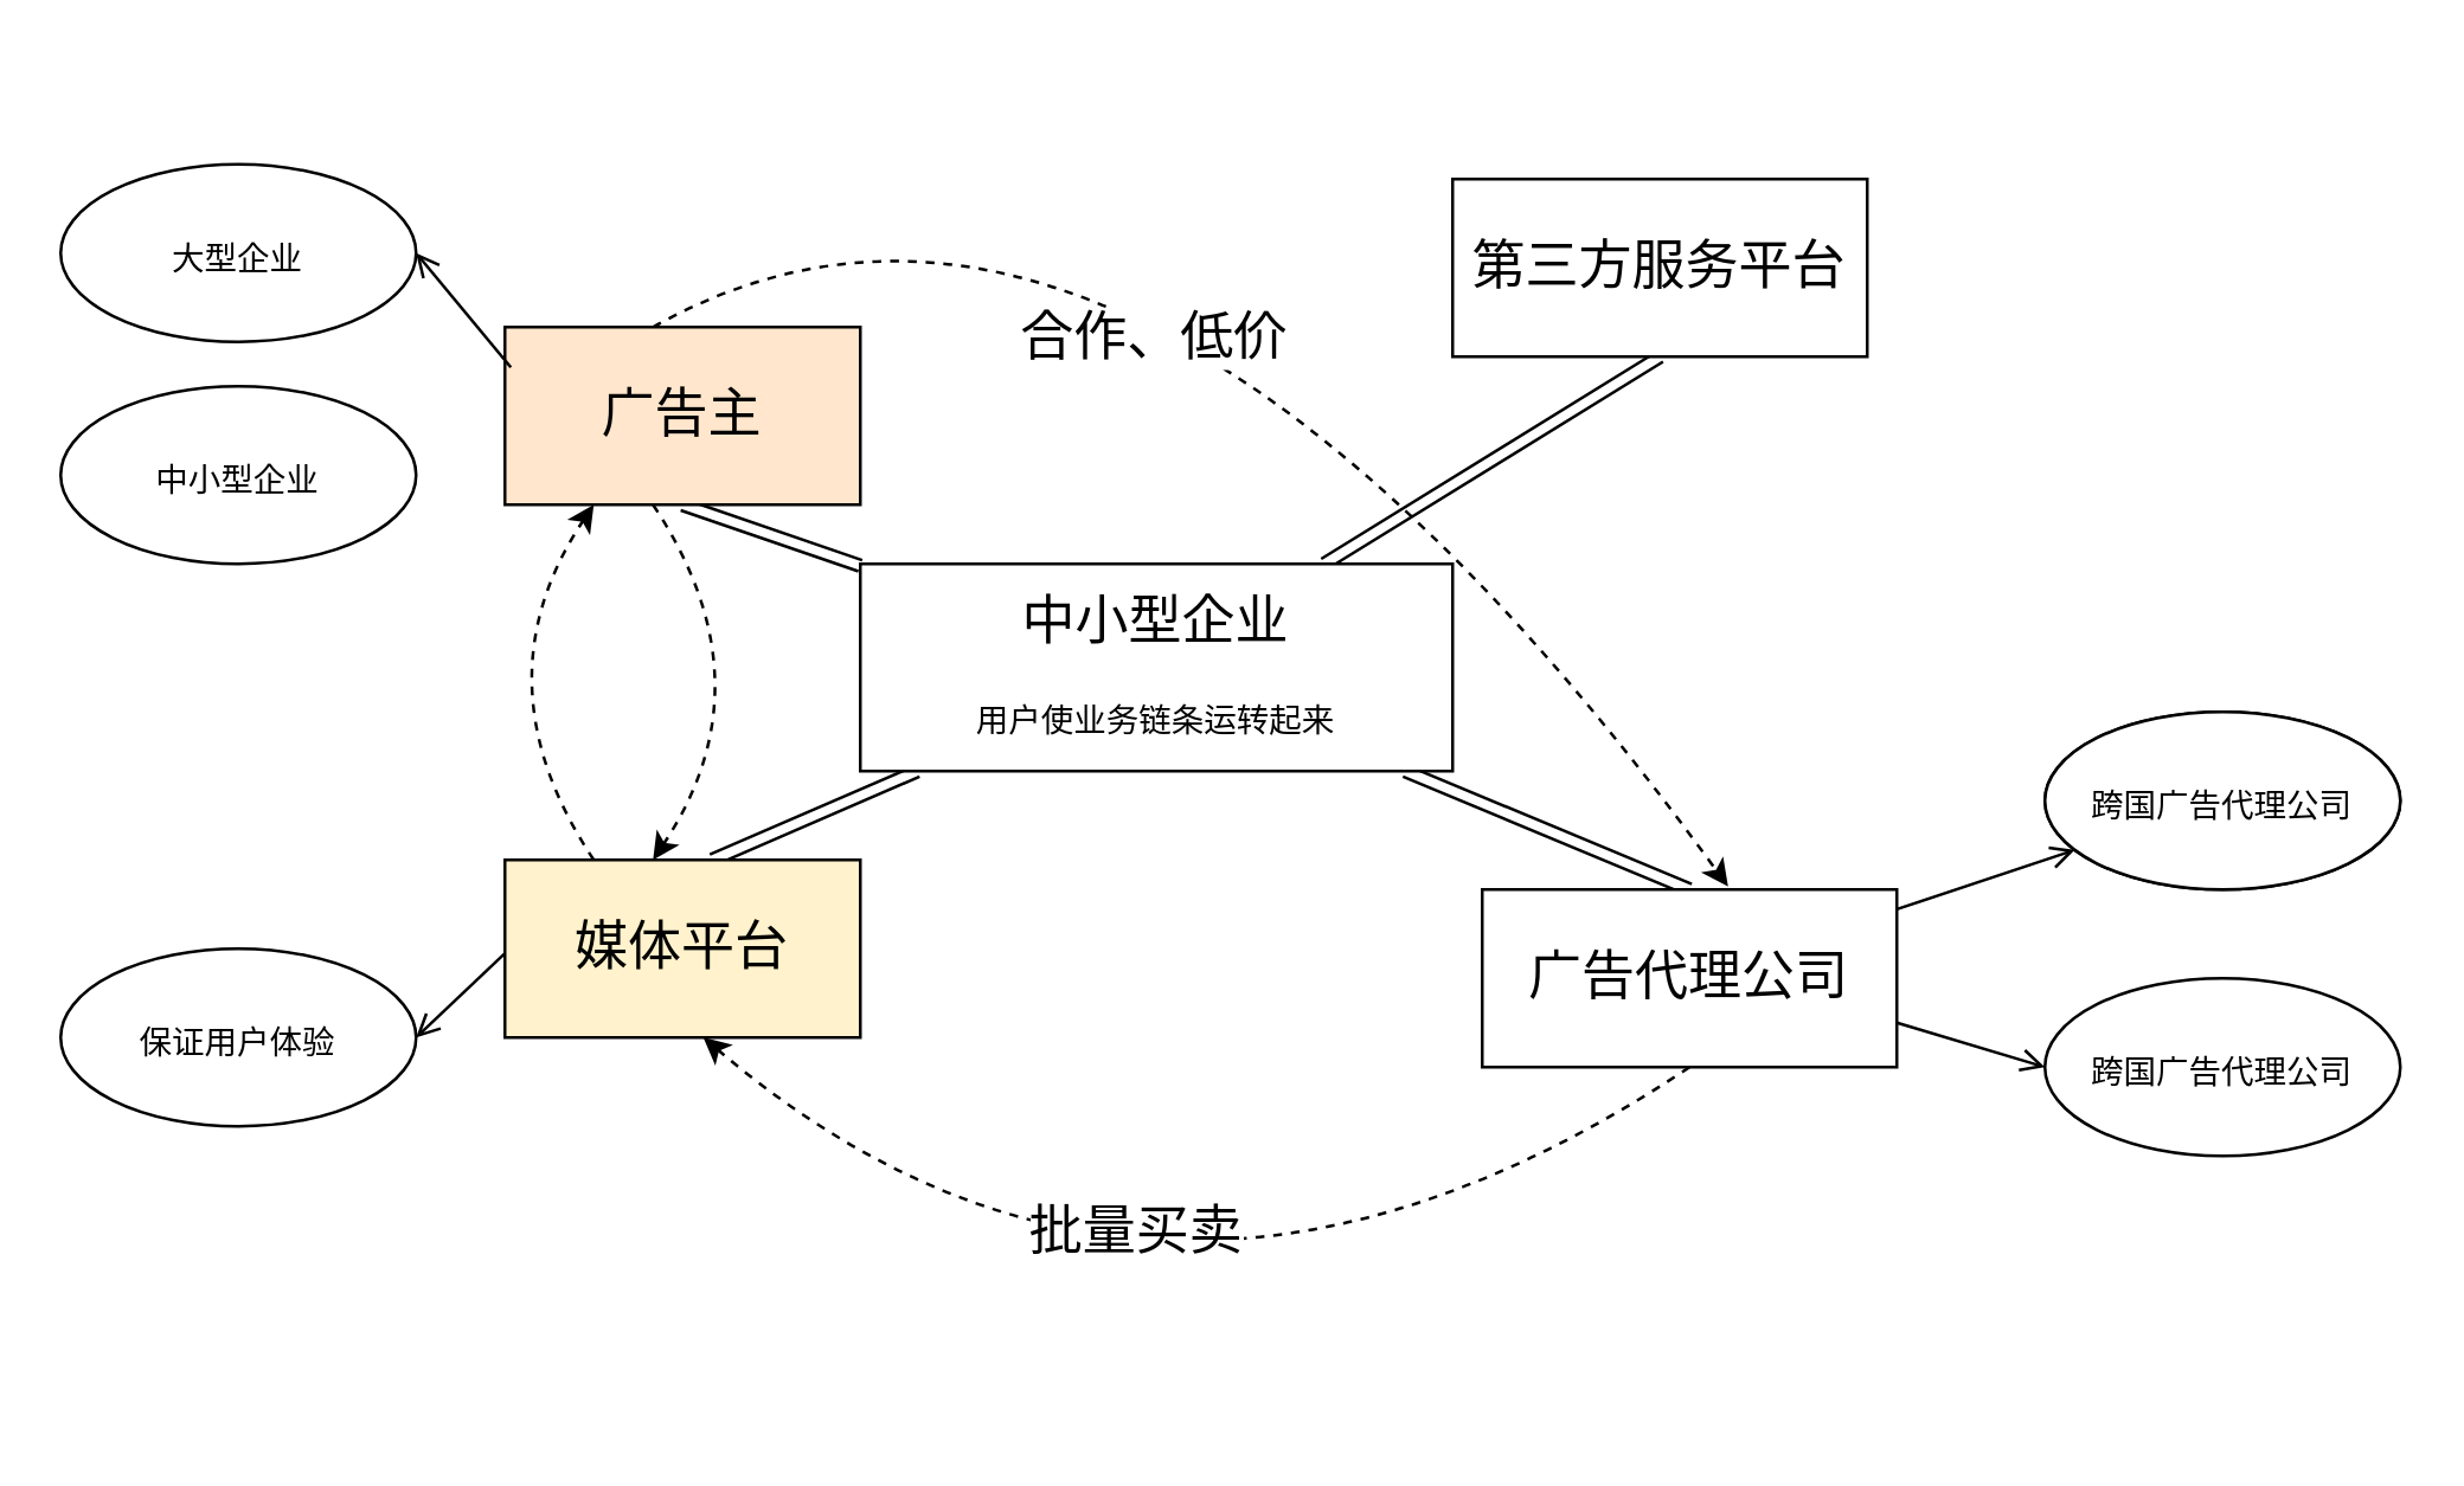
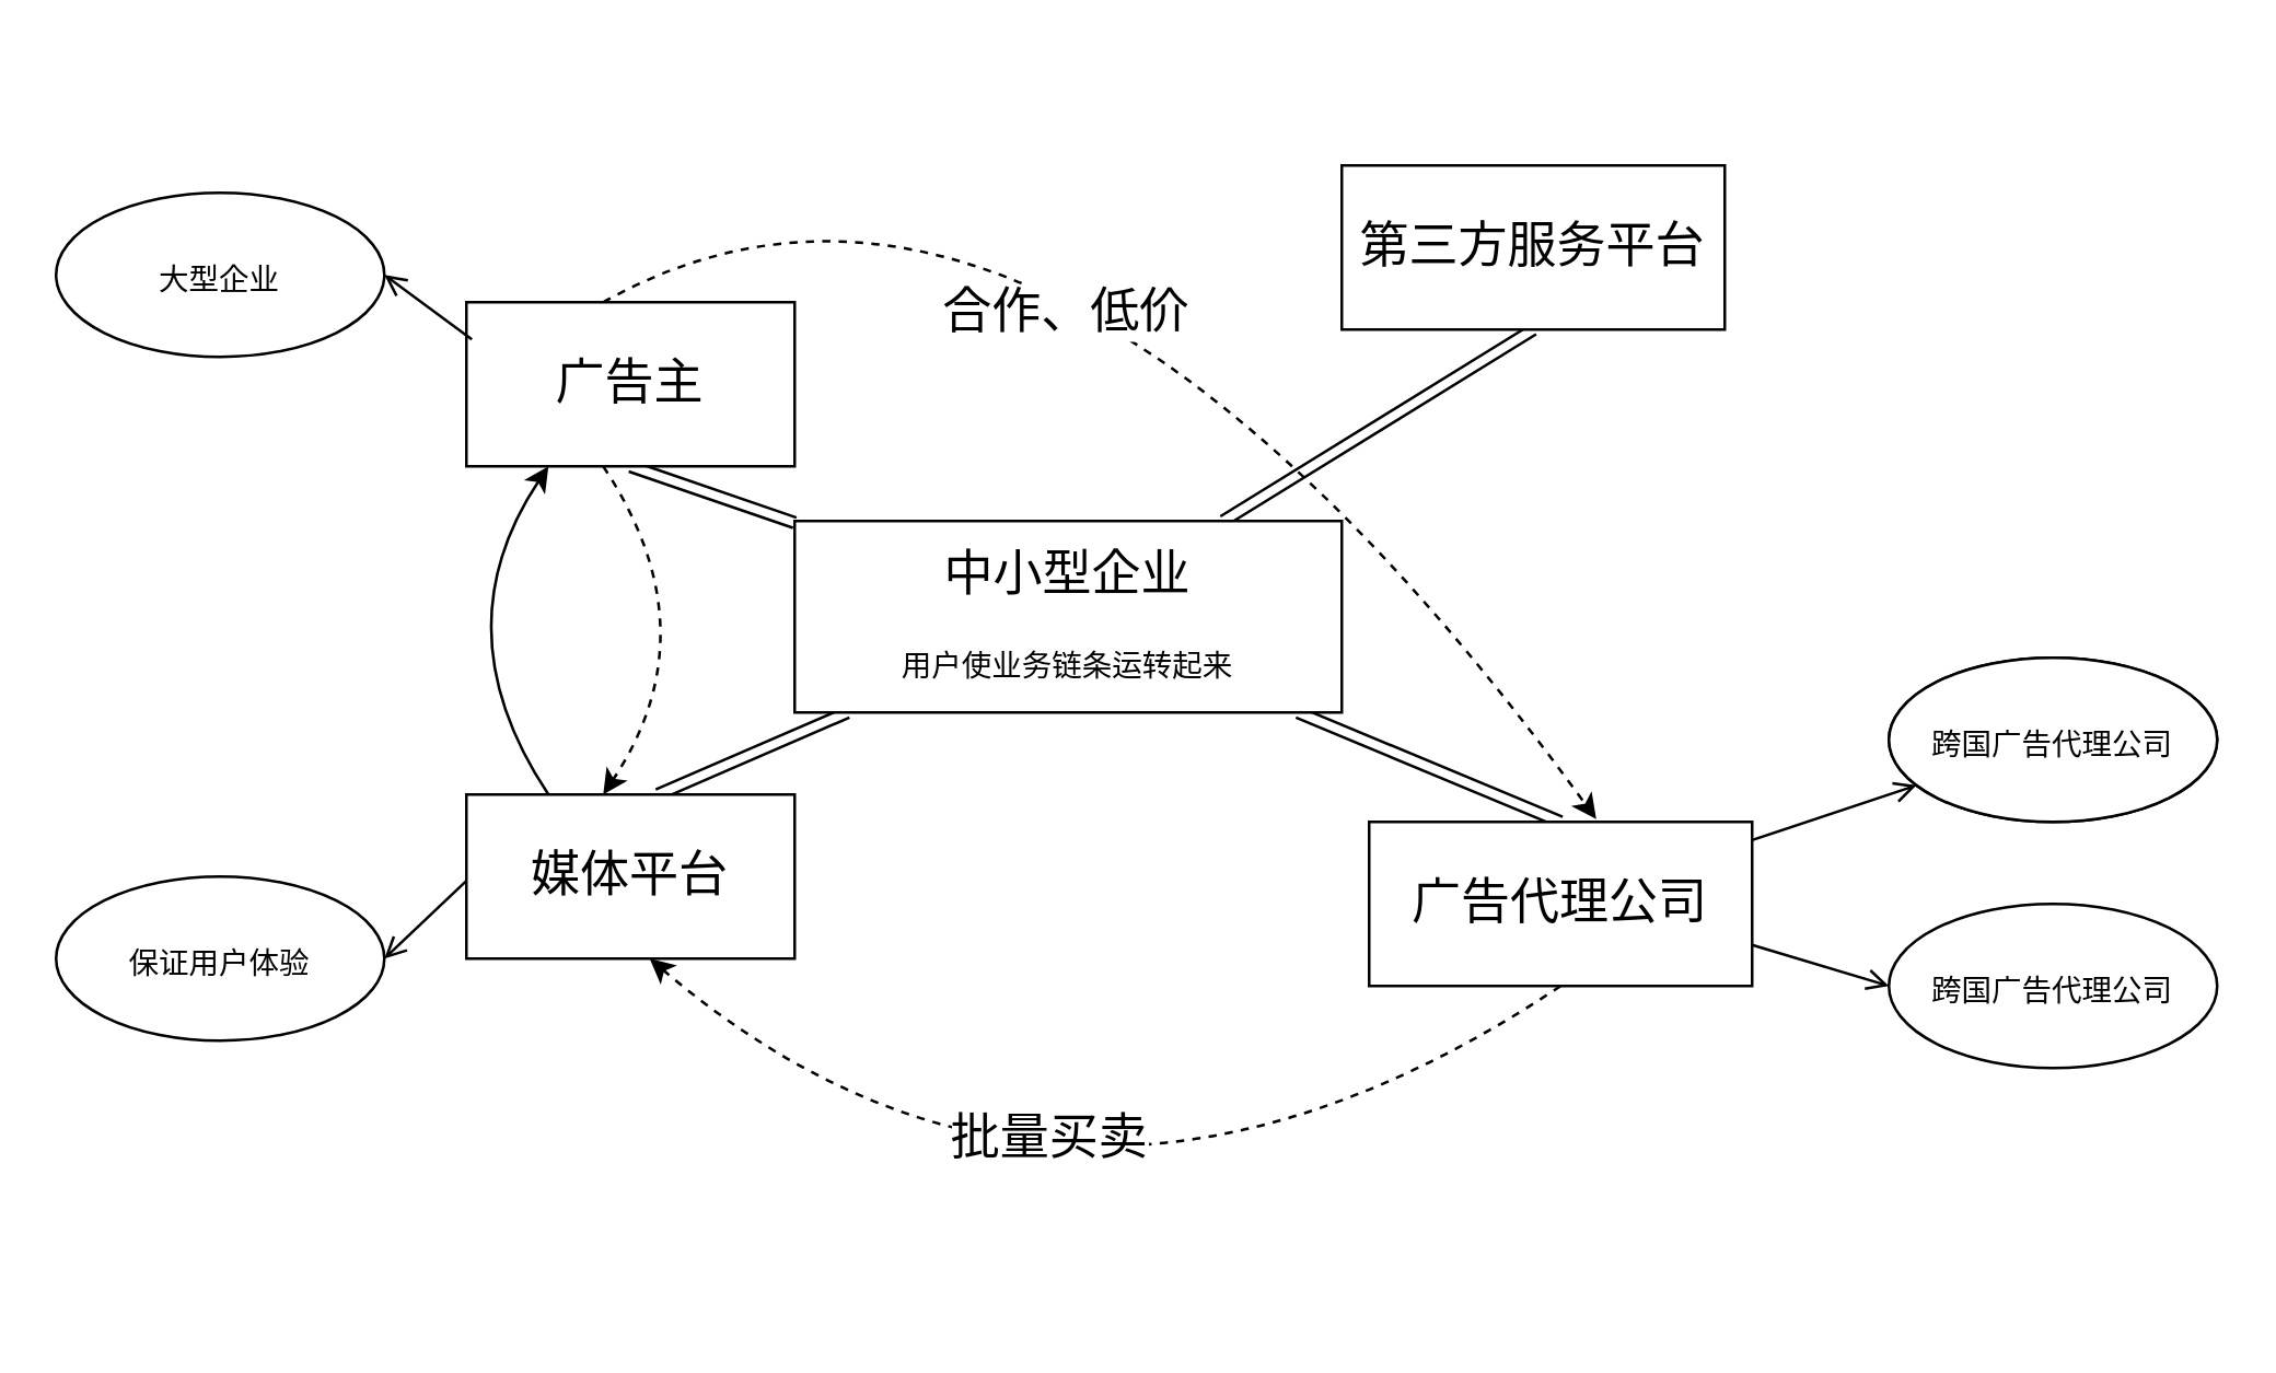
- <mxCell id="25" value="&lt;font style=&quot;font-size: 11px&quot;&gt;大型企业&lt;/font&gt;" style="ellipse;whiteSpace=wrap;html=1;fontSize=18;rounded=0;" vertex="1" parent="1"><mxGeometry x="20" y="55" width="120" height="60" as="geometry" /></mxCell>
+ <mxCell id="25" value="&lt;font style=&quot;font-size: 11px&quot;&gt;大型企业&lt;/font&gt;" style="ellipse;whiteSpace=wrap;html=1;fontSize=18;rounded=0;" vertex="1" parent="1"><mxGeometry x="20" y="70" width="120" height="60" as="geometry" /></mxCell>
- <mxCell id="7" value="广告主" style="rounded=0;whiteSpace=wrap;html=1;fontSize=18;fillColor=#ffe6cc;" vertex="1" parent="1"><mxGeometry x="170" y="110" width="120" height="60" as="geometry" /></mxCell>
+ <mxCell id="7" value="广告主" style="rounded=0;whiteSpace=wrap;html=1;fontSize=18;" vertex="1" parent="1"><mxGeometry x="170" y="110" width="120" height="60" as="geometry" /></mxCell>
- <mxCell id="26" value="&lt;font style=&quot;font-size: 11px&quot;&gt;中小型企业&lt;/font&gt;" style="ellipse;whiteSpace=wrap;html=1;fontSize=18;rounded=0;" vertex="1" parent="1"><mxGeometry x="20" y="130" width="120" height="60" as="geometry" /></mxCell>
- <mxCell id="12" value="" style="curved=1;endArrow=classic;html=1;rounded=0;fontSize=18;entryX=0.25;entryY=1;entryDx=0;entryDy=0;dashed=1;exitX=0.25;exitY=0;exitDx=0;exitDy=0;" edge="1" parent="1" source="11" target="7"><mxGeometry width="50" height="50" relative="1" as="geometry"><mxPoint x="110" y="260" as="sourcePoint" /><mxPoint x="160" y="210" as="targetPoint" /><Array as="points"><mxPoint x="160" y="230" /></Array></mxGeometry></mxCell>
+ <mxCell id="12" value="" style="curved=1;endArrow=classic;html=1;rounded=0;fontSize=18;entryX=0.25;entryY=1;entryDx=0;entryDy=0;dashed=0;exitX=0.25;exitY=0;exitDx=0;exitDy=0;" edge="1" parent="1" source="11" target="7"><mxGeometry width="50" height="50" relative="1" as="geometry"><mxPoint x="110" y="260" as="sourcePoint" /><mxPoint x="160" y="210" as="targetPoint" /><Array as="points"><mxPoint x="160" y="230" /></Array></mxGeometry></mxCell>
- <mxCell id="11" value="&lt;font style=&quot;font-size: 18px&quot;&gt;媒体平台&lt;/font&gt;" style="rounded=0;whiteSpace=wrap;html=1;fontSize=11;fillColor=#fff2cc;" vertex="1" parent="1"><mxGeometry x="170" y="290" width="120" height="60" as="geometry" /></mxCell>
+ <mxCell id="11" value="&lt;font style=&quot;font-size: 18px&quot;&gt;媒体平台&lt;/font&gt;" style="rounded=0;whiteSpace=wrap;html=1;fontSize=11;" vertex="1" parent="1"><mxGeometry x="170" y="290" width="120" height="60" as="geometry" /></mxCell>
